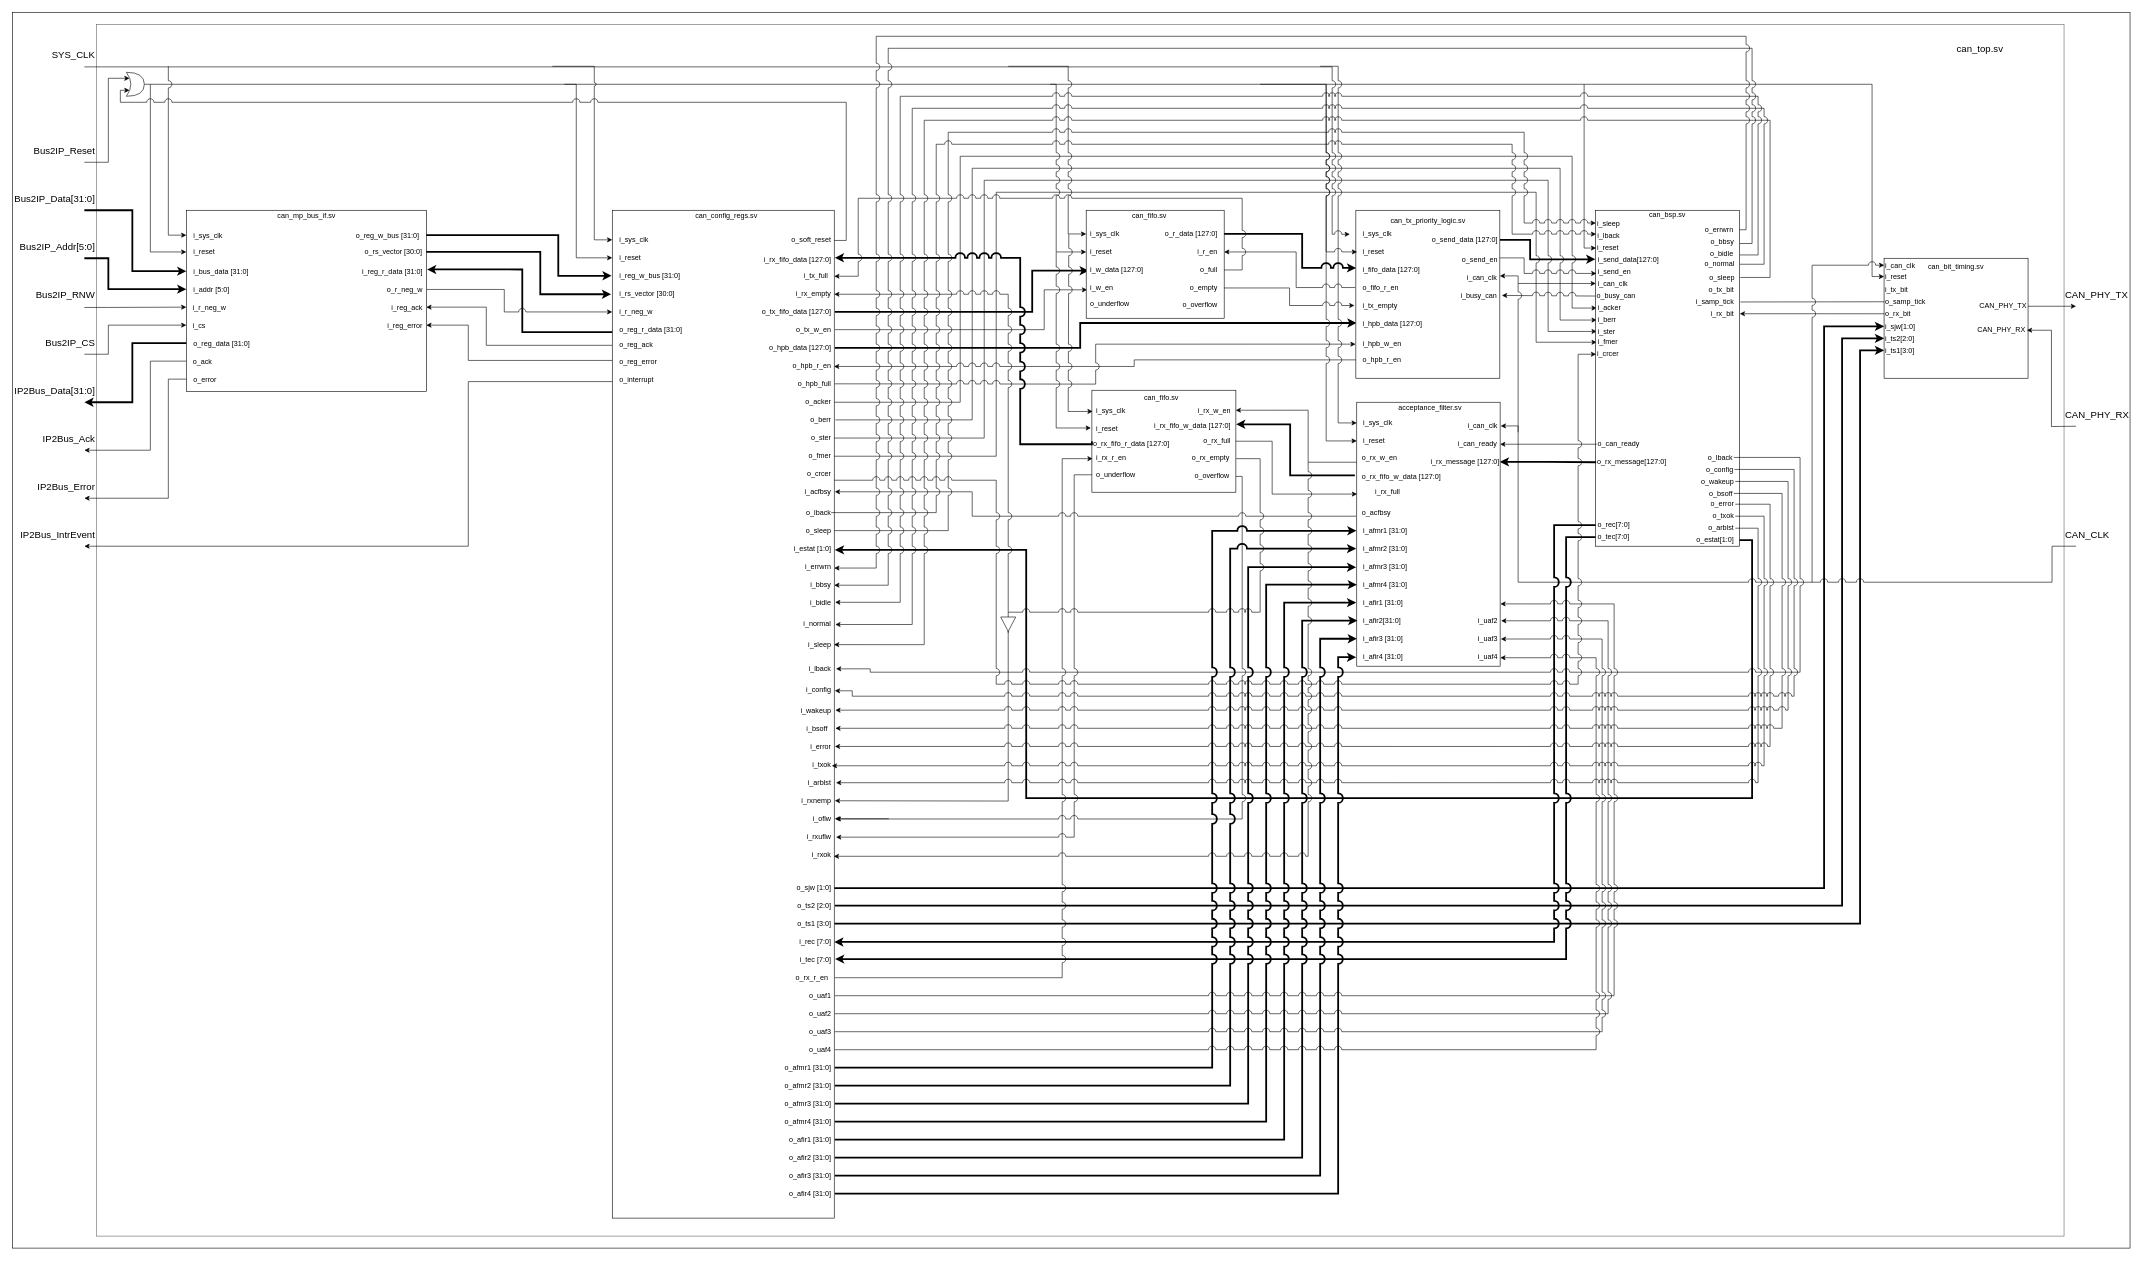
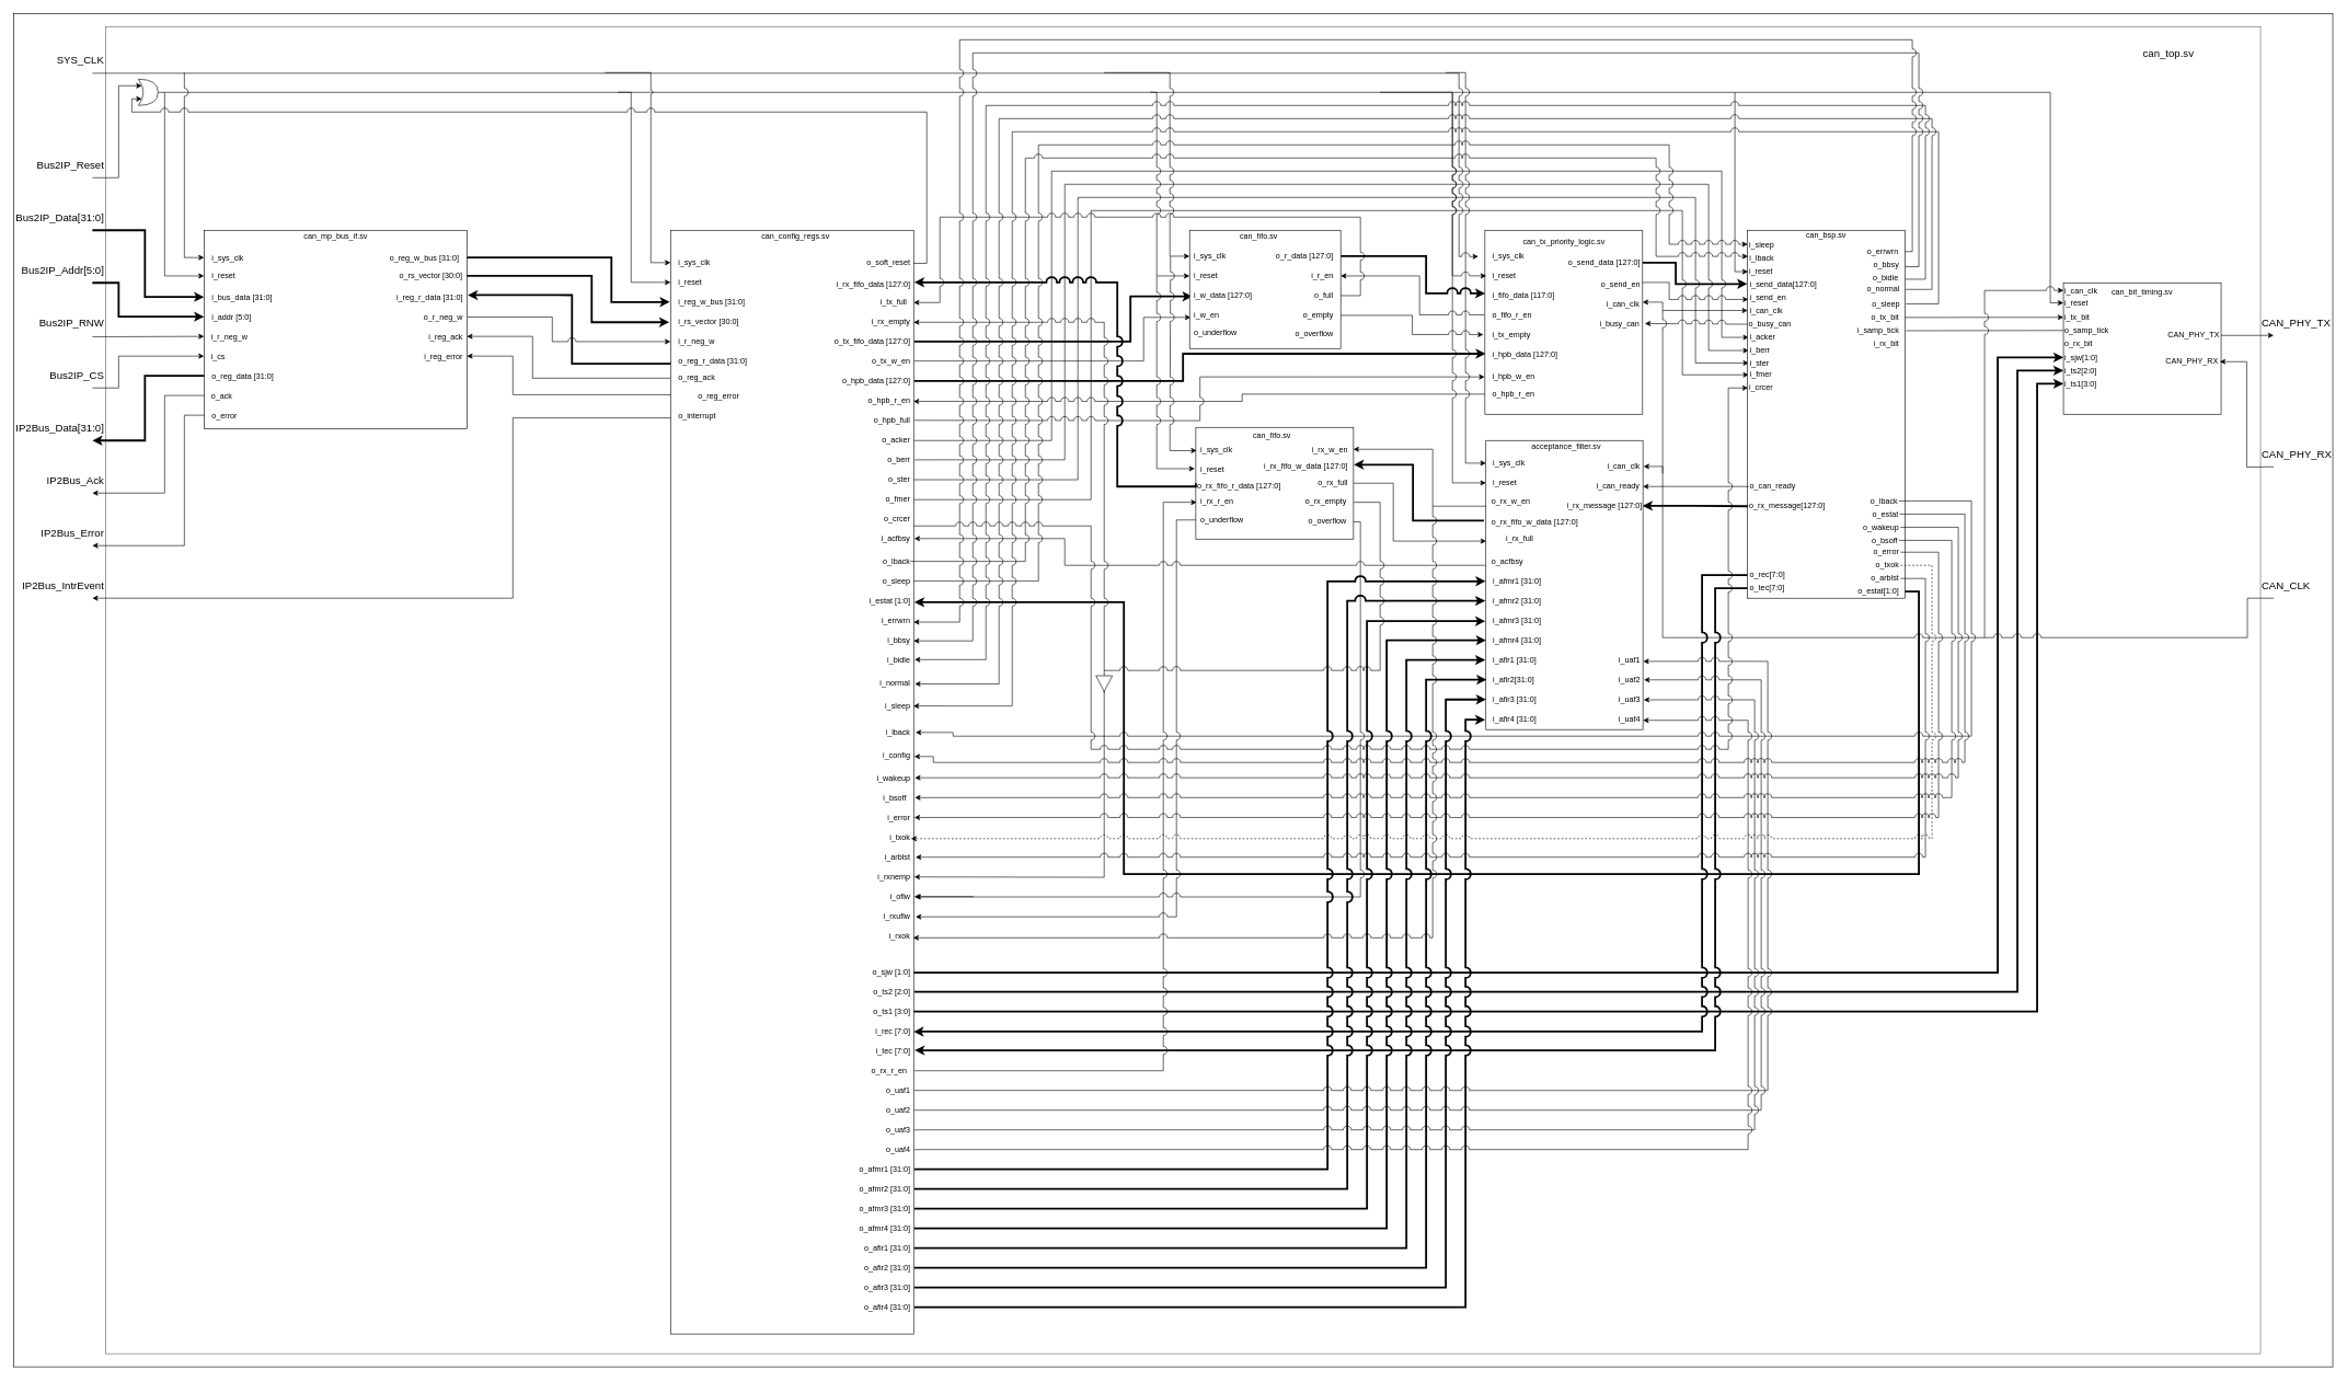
- <mxCell id="106" value="i_fifo_data [127:0]" style="text;html=1;align=left;verticalAlign=middle;resizable=0;points=[];autosize=1;" vertex="1" parent="1"><mxGeometry x="2268.5" y="440" width="110" height="20" as="geometry" /></mxCell>
+ <mxCell id="106" value="i_fifo_data [117:0]" style="text;html=1;align=left;verticalAlign=middle;resizable=0;points=[];autosize=1;" vertex="1" parent="1"><mxGeometry x="2268.5" y="440" width="110" height="20" as="geometry" /></mxCell>
+ <mxCell id="70" value="" style="endArrow=classic;html=1;entryX=0;entryY=0.5;entryDx=0;entryDy=0;edgeStyle=elbowEdgeStyle;rounded=0;jumpStyle=arc;jumpSize=12;exitX=0.999;exitY=0.237;exitDx=0;exitDy=0;exitPerimeter=0;" edge="1" parent="1" source="16" target="43"><mxGeometry width="50" height="50" relative="1" as="geometry"><mxPoint x="2895" y="509.58" as="sourcePoint" /><mxPoint x="2935" y="509.58" as="targetPoint" /><Array as="points"><mxPoint x="2940" y="570" /></Array></mxGeometry></mxCell>
- <mxCell id="29" value="" style="endArrow=classic;html=1;entryX=1.002;entryY=0.308;entryDx=0;entryDy=0;rounded=0;exitX=0;exitY=0.5;exitDx=0;exitDy=0;jumpStyle=arc;jumpSize=12;entryPerimeter=0;edgeStyle=elbowEdgeStyle;" edge="1" parent="1" source="44" target="16"><mxGeometry width="50" height="50" relative="1" as="geometry"><mxPoint x="3060" y="670" as="sourcePoint" /><mxPoint x="3020" y="670" as="targetPoint" /></mxGeometry></mxCell>
- <mxCell id="256" value="&lt;div align=&quot;left&quot;&gt;o_reg_error&lt;/div&gt;" style="text;html=1;align=left;verticalAlign=middle;resizable=0;points=[];autosize=1;" vertex="1" parent="1"><mxGeometry x="1030" y="592" width="80" height="20" as="geometry" /></mxCell>
+ <mxCell id="256" value="&lt;div align=&quot;left&quot;&gt;o_reg_error&lt;/div&gt;" style="text;html=1;align=left;verticalAlign=middle;resizable=0;points=[];autosize=1;" vertex="1" parent="1"><mxGeometry x="1060" y="592" width="80" height="20" as="geometry" /></mxCell>
- <mxCell id="58" value="o_config" style="text;html=1;strokeColor=none;fillColor=none;align=right;verticalAlign=middle;whiteSpace=wrap;rounded=0;" vertex="1" parent="1"><mxGeometry x="2850.5" y="772" width="40" height="20" as="geometry" /></mxCell>
+ <mxCell id="58" value="o_estat" style="text;html=1;strokeColor=none;fillColor=none;align=right;verticalAlign=middle;whiteSpace=wrap;rounded=0;" vertex="1" parent="1"><mxGeometry x="2850.5" y="772" width="40" height="20" as="geometry" /></mxCell>
+ <mxCell id="263" value="i_uaf1" style="text;html=1;align=right;verticalAlign=middle;resizable=0;points=[];autosize=1;" vertex="1" parent="1"><mxGeometry x="2447" y="995" width="50" height="20" as="geometry" /></mxCell>
- <mxCell id="273" value="" style="endArrow=classic;html=1;rounded=0;jumpStyle=arc;jumpSize=12;edgeStyle=orthogonalEdgeStyle;exitX=1;exitY=0.5;exitDx=0;exitDy=0;" edge="1" parent="1" source="54" target="210"><mxGeometry width="50" height="50" relative="1" as="geometry"><mxPoint x="3380" y="709.5" as="sourcePoint" /><mxPoint x="1430" y="1277" as="targetPoint" /><Array as="points"><mxPoint x="2940" y="860" /><mxPoint x="2940" y="1276" /></Array></mxGeometry></mxCell>
+ <mxCell id="273" value="" style="endArrow=classic;html=1;rounded=0;jumpStyle=arc;jumpSize=12;edgeStyle=orthogonalEdgeStyle;exitX=1;exitY=0.5;exitDx=0;exitDy=0;dashed=1;" edge="1" parent="1" source="54" target="210"><mxGeometry width="50" height="50" relative="1" as="geometry"><mxPoint x="3380" y="709.5" as="sourcePoint" /><mxPoint x="1430" y="1277" as="targetPoint" /><Array as="points"><mxPoint x="2940" y="860" /><mxPoint x="2940" y="1276" /></Array></mxGeometry></mxCell>
